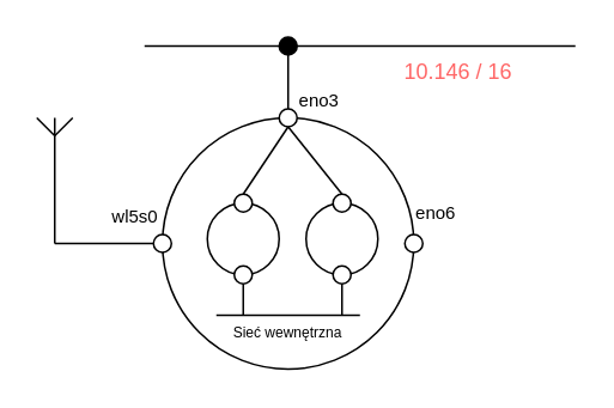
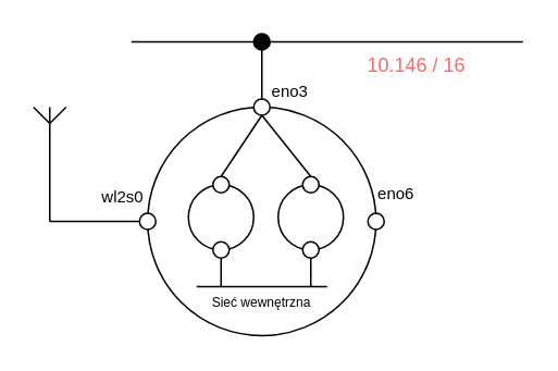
- <mxCell id="30" value="wl5s0&lt;br style=&quot;font-size: 10px;&quot;&gt;" style="text;html=1;strokeColor=none;fillColor=none;align=center;verticalAlign=middle;whiteSpace=wrap;rounded=0;fontSize=10;fontColor=#000000;" parent="1" vertex="1"><mxGeometry x="55" y="110" width="40" height="20" as="geometry" /></mxCell>
+ <mxCell id="30" value="wl2s0&lt;br style=&quot;font-size: 10px;&quot;&gt;" style="text;html=1;strokeColor=none;fillColor=none;align=center;verticalAlign=middle;whiteSpace=wrap;rounded=0;fontSize=10;fontColor=#000000;" parent="1" vertex="1"><mxGeometry x="55" y="110" width="40" height="20" as="geometry" /></mxCell>
